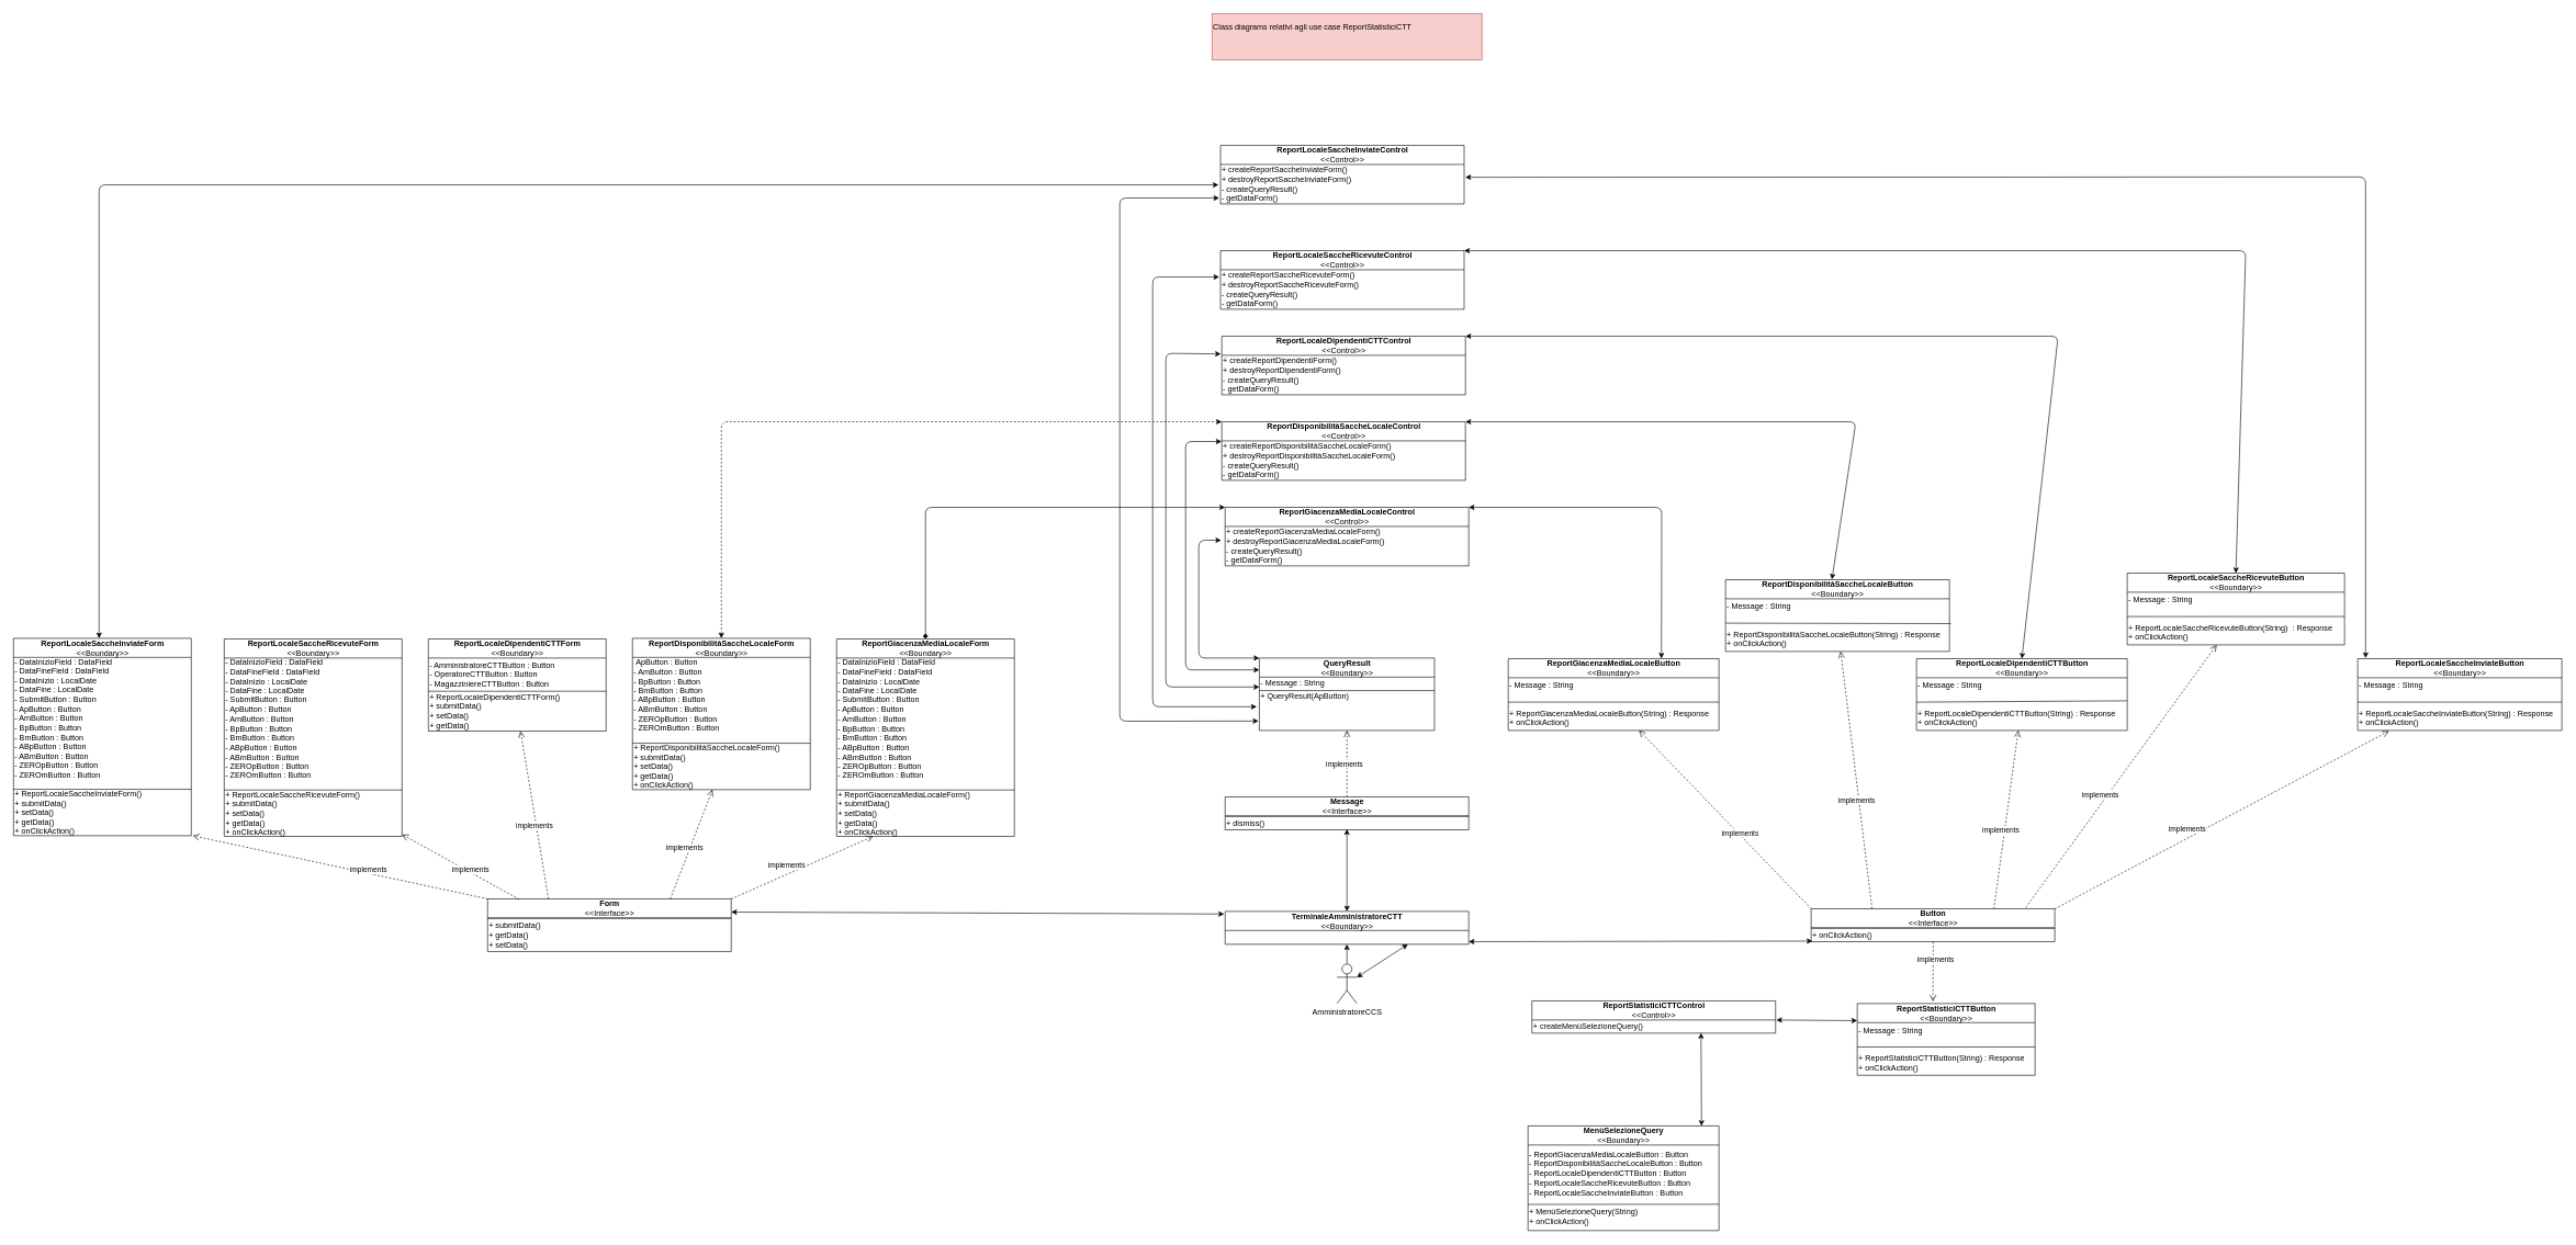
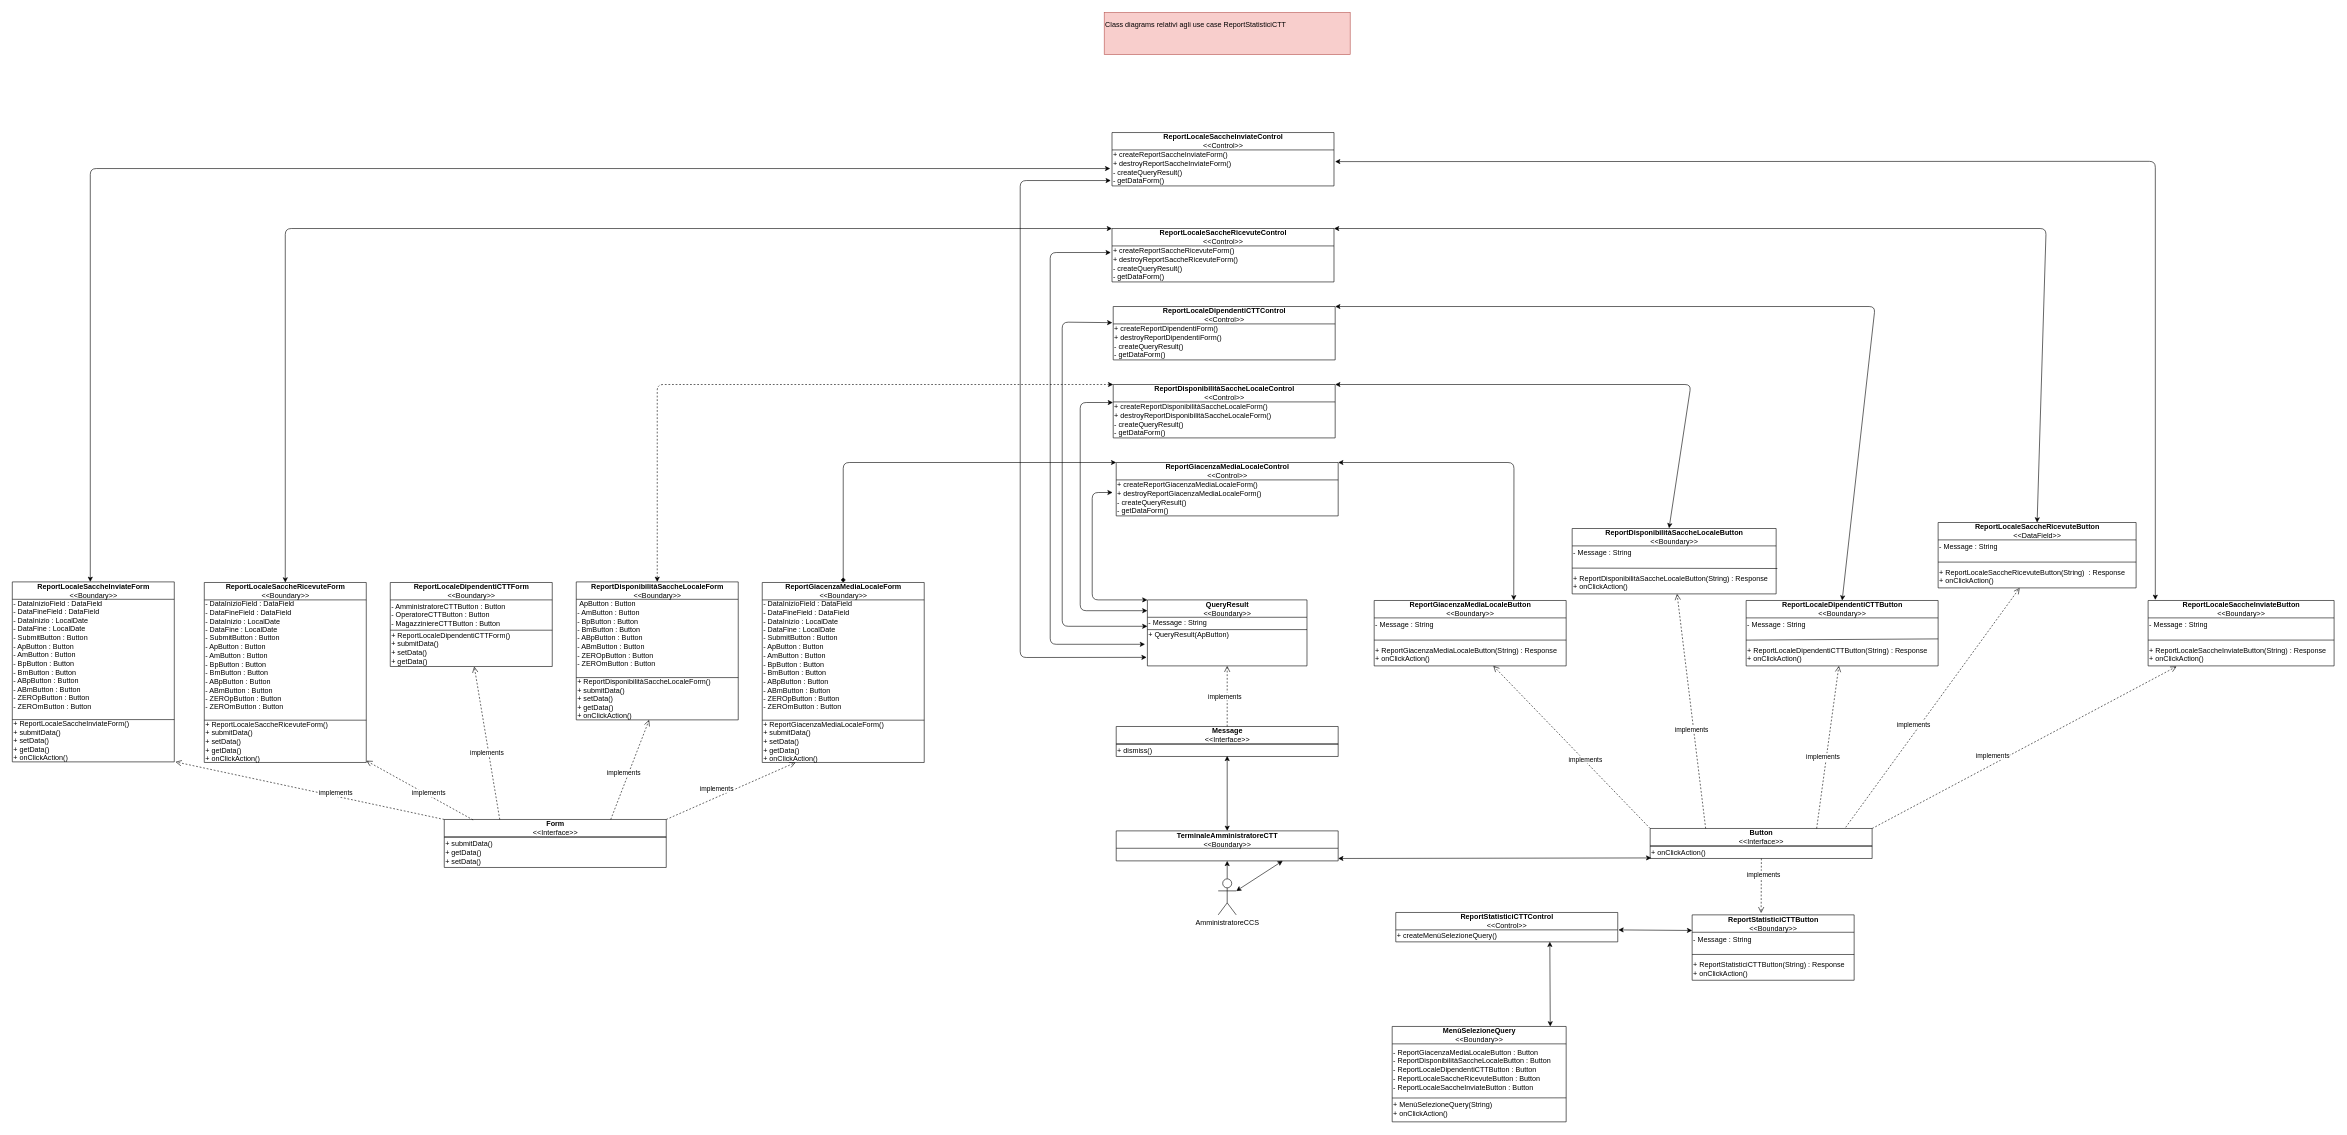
+ <mxCell id="58" value="" style="endArrow=classic;html=1;entryX=0.5;entryY=0;entryDx=0;entryDy=0;startArrow=classic;startFill=1;exitX=0;exitY=0;exitDx=0;exitDy=0;" parent="1" source="80" target="54" edge="1"><mxGeometry width="50" height="50" relative="1" as="geometry"><mxPoint x="1820" y="569.06" as="sourcePoint" /><mxPoint x="500" y="819" as="targetPoint" /><Array as="points"><mxPoint x="475" y="380" /></Array></mxGeometry></mxCell>
- <mxCell id="39" value="ReportLocaleSaccheRicevuteButton&lt;br&gt;&lt;span style=&quot;font-weight: 400&quot;&gt;&amp;lt;&amp;lt;Boundary&amp;gt;&amp;gt;&lt;/span&gt;" style="swimlane;fontStyle=1;align=center;verticalAlign=middle;childLayout=stackLayout;horizontal=1;startSize=29;horizontalStack=0;resizeParent=1;resizeParentMax=0;resizeLast=0;collapsible=0;marginBottom=0;html=1;" parent="1" vertex="1"><mxGeometry x="3230" y="870" width="330" height="109" as="geometry" /></mxCell>
+ <mxCell id="39" value="ReportLocaleSaccheRicevuteButton&lt;br&gt;&lt;span style=&quot;font-weight: 400&quot;&gt;&amp;lt;&amp;lt;DataField&amp;gt;&amp;gt;&lt;/span&gt;" style="swimlane;fontStyle=1;align=center;verticalAlign=middle;childLayout=stackLayout;horizontal=1;startSize=29;horizontalStack=0;resizeParent=1;resizeParentMax=0;resizeLast=0;collapsible=0;marginBottom=0;html=1;" parent="1" vertex="1"><mxGeometry x="3230" y="870" width="330" height="109" as="geometry" /></mxCell>
- <mxCell id="16" value="" style="endArrow=classic;startArrow=classic;html=1;exitX=-0.004;exitY=0.079;exitDx=0;exitDy=0;entryX=1;entryY=0.25;entryDx=0;entryDy=0;exitPerimeter=0;" parent="1" source="6" target="20" edge="1"><mxGeometry width="50" height="50" relative="1" as="geometry"><mxPoint x="1860" y="1180" as="sourcePoint" /><mxPoint x="1750" y="1119" as="targetPoint" /></mxGeometry></mxCell>
